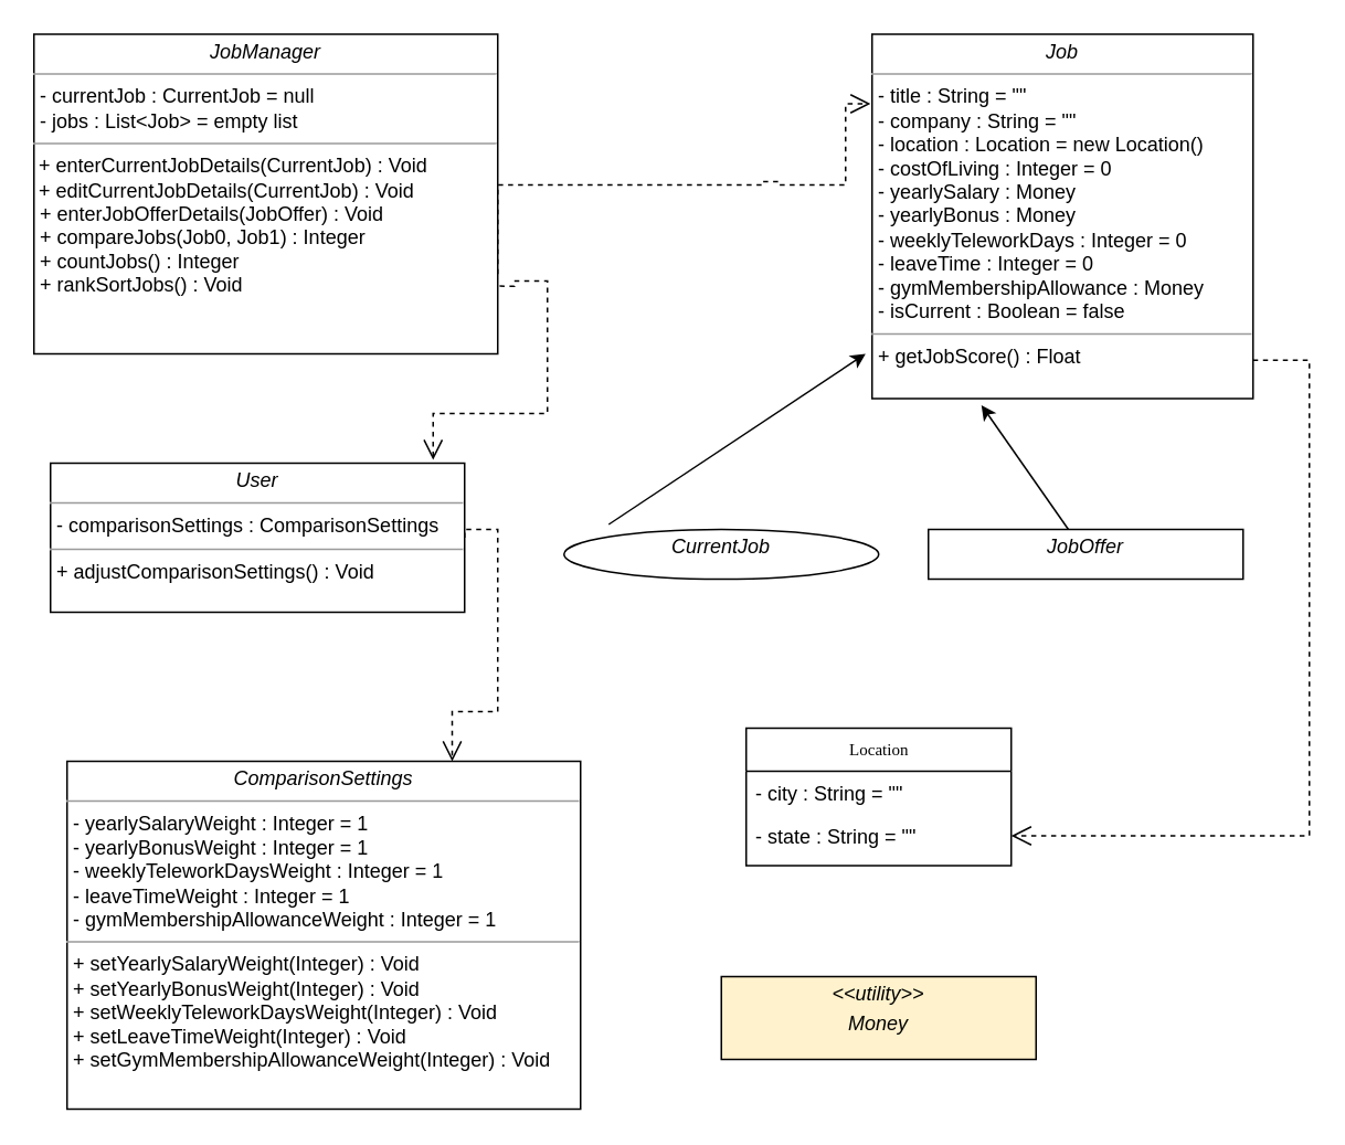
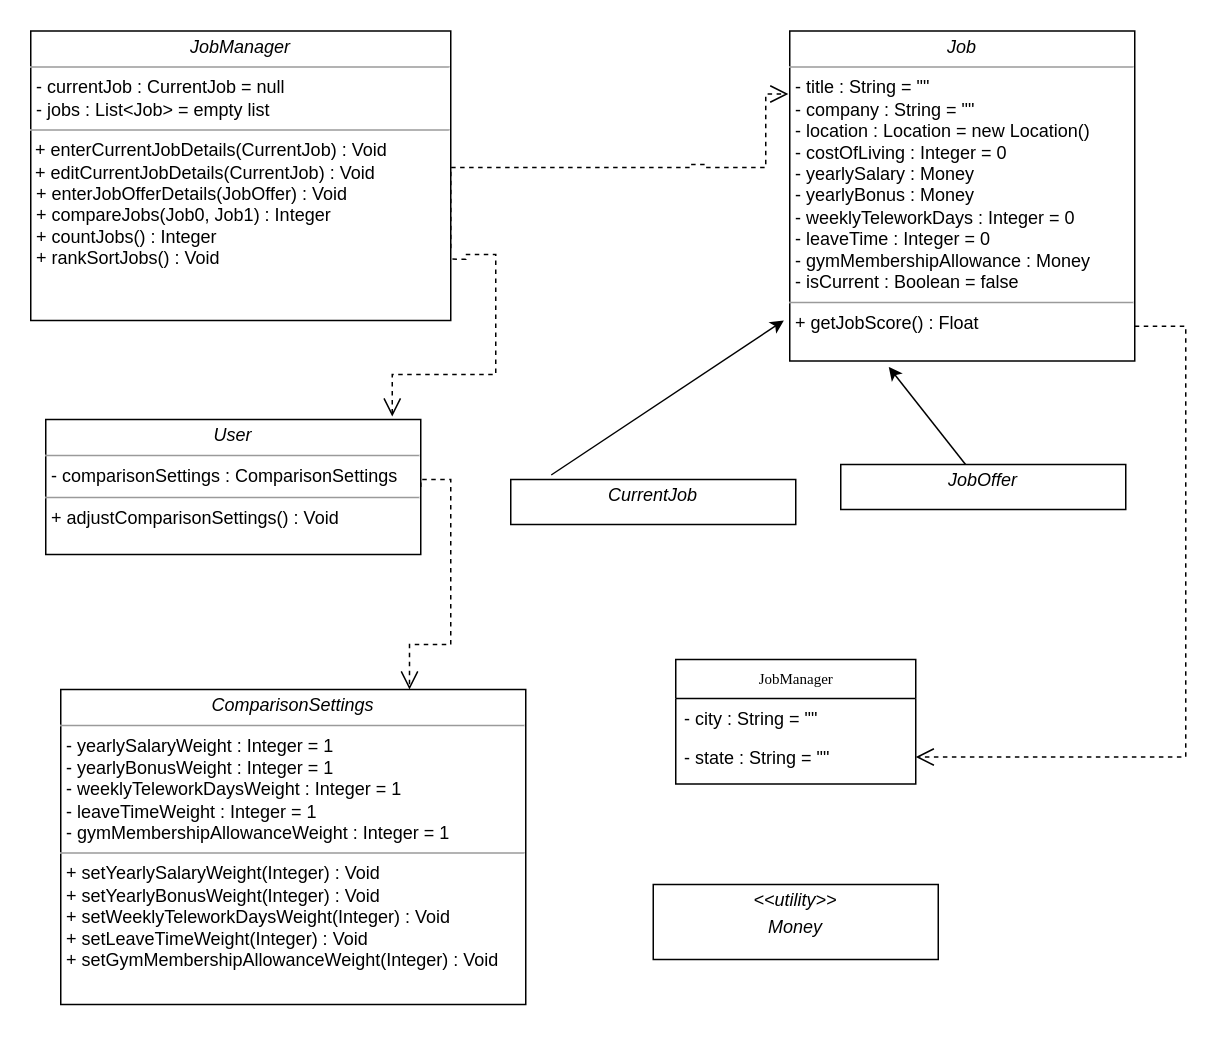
- <mxCell id="9" value="&lt;p style=&quot;margin: 0px ; margin-top: 4px ; text-align: center&quot;&gt;&lt;i&gt;CurrentJob&lt;/i&gt;&lt;br&gt;&lt;/p&gt;" style="ellipse;verticalAlign=top;align=left;overflow=fill;fontSize=12;fontFamily=Helvetica;html=1;shadow=0;comic=0;labelBackgroundColor=none;strokeWidth=1;" parent="1" vertex="1"><mxGeometry x="340" y="319" width="190" height="30" as="geometry" /></mxCell>
+ <mxCell id="9" value="&lt;p style=&quot;margin: 0px ; margin-top: 4px ; text-align: center&quot;&gt;&lt;i&gt;CurrentJob&lt;/i&gt;&lt;br&gt;&lt;/p&gt;" style="verticalAlign=top;align=left;overflow=fill;fontSize=12;fontFamily=Helvetica;html=1;rounded=0;shadow=0;comic=0;labelBackgroundColor=none;strokeWidth=1" parent="1" vertex="1"><mxGeometry x="340" y="319" width="190" height="30" as="geometry" /></mxCell>
- <mxCell id="11" value="&lt;p style=&quot;margin: 0px ; margin-top: 4px ; text-align: center&quot;&gt;&lt;i&gt;JobOffer&lt;/i&gt;&lt;br&gt;&lt;/p&gt;" style="verticalAlign=top;align=left;overflow=fill;fontSize=12;fontFamily=Helvetica;html=1;rounded=0;shadow=0;comic=0;labelBackgroundColor=none;strokeWidth=1" parent="1" vertex="1"><mxGeometry x="560" y="319" width="190" height="30" as="geometry" /></mxCell>
+ <mxCell id="11" value="&lt;p style=&quot;margin: 0px ; margin-top: 4px ; text-align: center&quot;&gt;&lt;i&gt;JobOffer&lt;/i&gt;&lt;br&gt;&lt;/p&gt;" style="verticalAlign=top;align=left;overflow=fill;fontSize=12;fontFamily=Helvetica;html=1;rounded=0;shadow=0;comic=0;labelBackgroundColor=none;strokeWidth=1" parent="1" vertex="1"><mxGeometry x="560" y="309" width="190" height="30" as="geometry" /></mxCell>
- <mxCell id="2" value="Location" style="swimlane;html=1;fontStyle=0;childLayout=stackLayout;horizontal=1;startSize=26;fillColor=none;horizontalStack=0;resizeParent=1;resizeLast=0;collapsible=1;marginBottom=0;swimlaneFillColor=#ffffff;rounded=0;shadow=0;comic=0;labelBackgroundColor=none;strokeWidth=1;fontFamily=Verdana;fontSize=10;align=center;" parent="1" vertex="1"><mxGeometry x="450" y="439" width="160" height="83" as="geometry"><mxRectangle x="650" y="520" width="70" height="26" as="alternateBounds" /></mxGeometry></mxCell>
+ <mxCell id="2" value="JobManager" style="swimlane;html=1;fontStyle=0;childLayout=stackLayout;horizontal=1;startSize=26;fillColor=none;horizontalStack=0;resizeParent=1;resizeLast=0;collapsible=1;marginBottom=0;swimlaneFillColor=#ffffff;rounded=0;shadow=0;comic=0;labelBackgroundColor=none;strokeWidth=1;fontFamily=Verdana;fontSize=10;align=center;" parent="1" vertex="1"><mxGeometry x="450" y="439" width="160" height="83" as="geometry"><mxRectangle x="650" y="520" width="70" height="26" as="alternateBounds" /></mxGeometry></mxCell>
- <mxCell id="17" value="&lt;p style=&quot;margin: 0px ; margin-top: 4px ; text-align: center&quot;&gt;&lt;i&gt;&amp;lt;&amp;lt;utility&amp;gt;&amp;gt;&lt;/i&gt;&lt;br&gt;&lt;/p&gt;&lt;p style=&quot;margin: 0px ; margin-top: 4px ; text-align: center&quot;&gt;&lt;i&gt;Money&lt;/i&gt;&lt;/p&gt;" style="verticalAlign=top;align=left;overflow=fill;fontSize=12;fontFamily=Helvetica;html=1;rounded=0;shadow=0;comic=0;labelBackgroundColor=none;strokeWidth=1;fillColor=#fff2cc;" vertex="1" parent="1"><mxGeometry x="435" y="589" width="190" height="50" as="geometry" /></mxCell>
+ <mxCell id="17" value="&lt;p style=&quot;margin: 0px ; margin-top: 4px ; text-align: center&quot;&gt;&lt;i&gt;&amp;lt;&amp;lt;utility&amp;gt;&amp;gt;&lt;/i&gt;&lt;br&gt;&lt;/p&gt;&lt;p style=&quot;margin: 0px ; margin-top: 4px ; text-align: center&quot;&gt;&lt;i&gt;Money&lt;/i&gt;&lt;/p&gt;" style="verticalAlign=top;align=left;overflow=fill;fontSize=12;fontFamily=Helvetica;html=1;rounded=0;shadow=0;comic=0;labelBackgroundColor=none;strokeWidth=1" vertex="1" parent="1"><mxGeometry x="435" y="589" width="190" height="50" as="geometry" /></mxCell>
